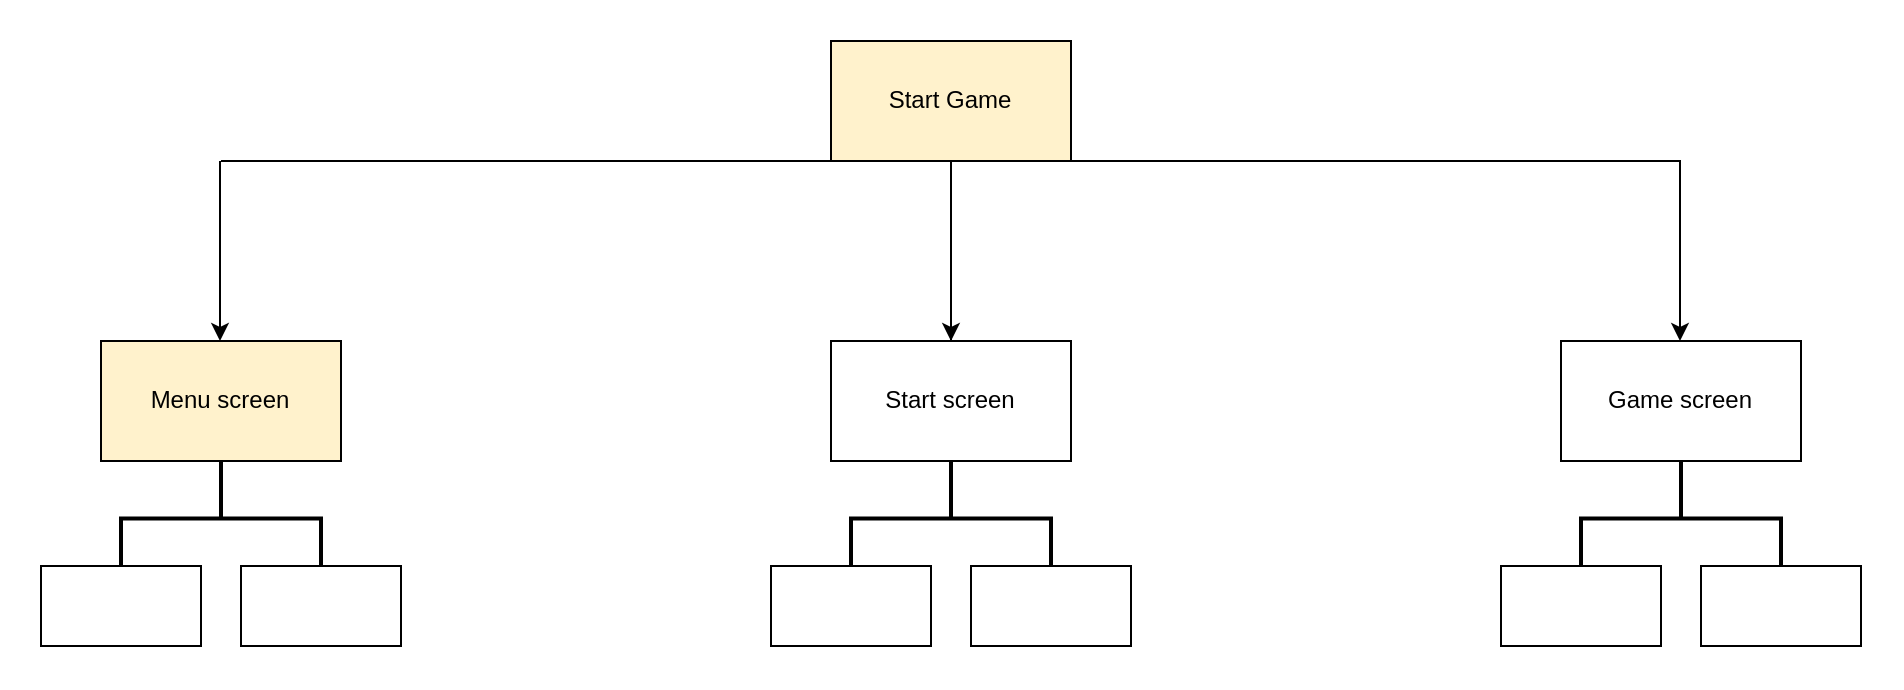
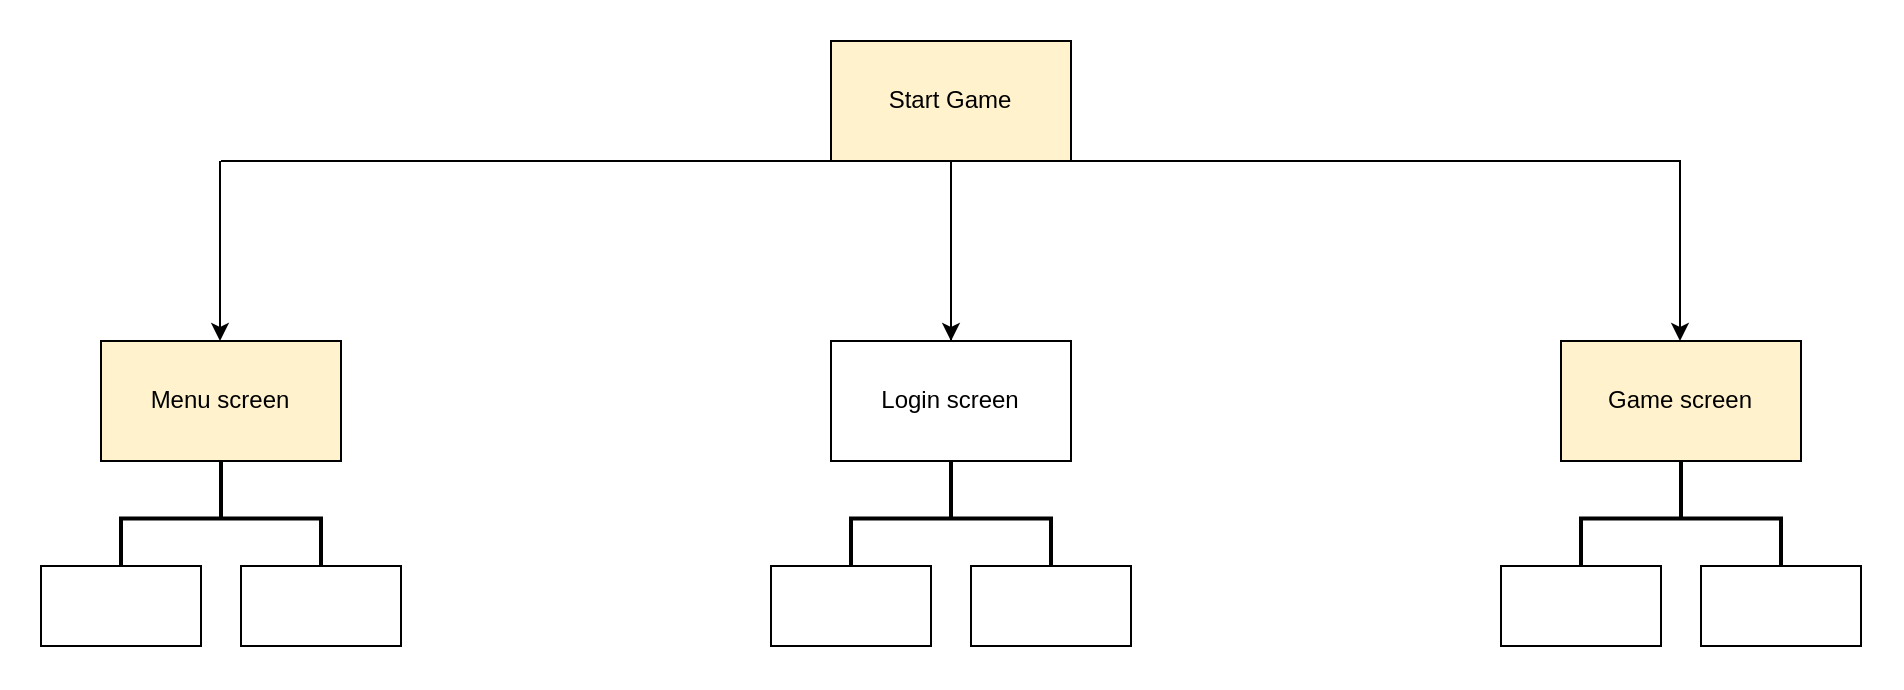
- <mxCell id="9" value="Start screen" style="rounded=0;whiteSpace=wrap;html=1;" parent="1" vertex="1"><mxGeometry x="415" y="170" width="120" height="60" as="geometry" /></mxCell>
+ <mxCell id="9" value="Login screen" style="rounded=0;whiteSpace=wrap;html=1;" parent="1" vertex="1"><mxGeometry x="415" y="170" width="120" height="60" as="geometry" /></mxCell>
- <mxCell id="10" value="Game screen" style="rounded=0;whiteSpace=wrap;html=1;" parent="1" vertex="1"><mxGeometry x="780" y="170" width="120" height="60" as="geometry" /></mxCell>
+ <mxCell id="10" value="Game screen" style="rounded=0;whiteSpace=wrap;html=1;fillColor=#fff2cc;" parent="1" vertex="1"><mxGeometry x="780" y="170" width="120" height="60" as="geometry" /></mxCell>
